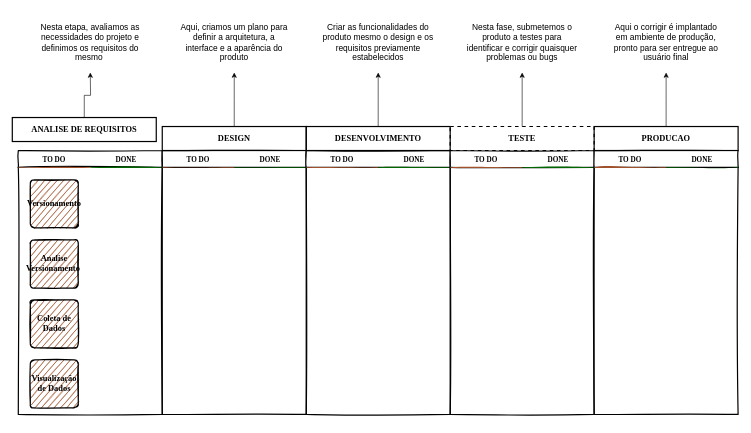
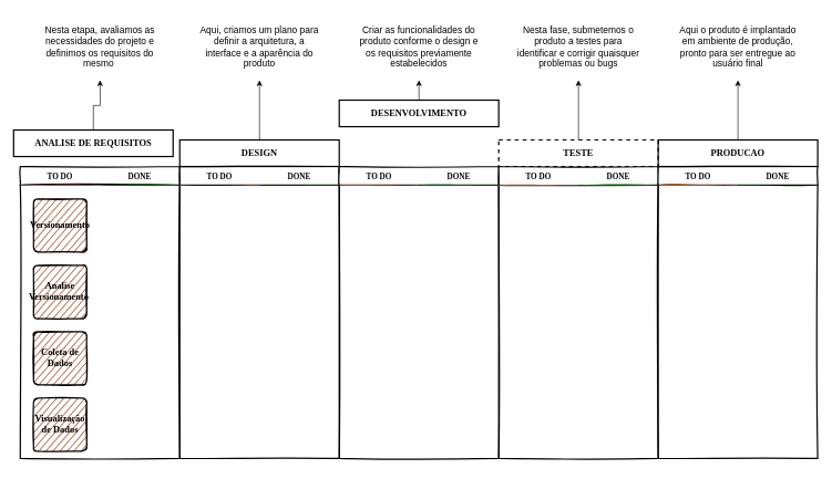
- <mxCell id="33" value="&lt;font style=&quot;font-size: 14px;&quot;&gt;Criar as funcionalidades do produto mesmo o design e os requisitos previamente estabelecidos&lt;/font&gt;" style="text;html=1;strokeColor=none;fillColor=none;align=center;verticalAlign=middle;whiteSpace=wrap;rounded=0;" vertex="1" parent="1"><mxGeometry x="535" y="20" width="190" height="100" as="geometry" /></mxCell>
+ <mxCell id="33" value="&lt;font style=&quot;font-size: 14px;&quot;&gt;Criar as funcionalidades do produto conforme o design e os requisitos previamente estabelecidos&lt;/font&gt;" style="text;html=1;strokeColor=none;fillColor=none;align=center;verticalAlign=middle;whiteSpace=wrap;rounded=0;" vertex="1" parent="1"><mxGeometry x="535" y="20" width="190" height="100" as="geometry" /></mxCell>
- <mxCell id="35" value="&lt;font style=&quot;font-size: 14px;&quot;&gt;Aqui o corrigir é implantado em ambiente de produção, pronto para ser entregue ao usuário final&lt;/font&gt;" style="text;html=1;strokeColor=none;fillColor=none;align=center;verticalAlign=middle;whiteSpace=wrap;rounded=0;" vertex="1" parent="1"><mxGeometry x="1015" y="20" width="190" height="100" as="geometry" /></mxCell>
+ <mxCell id="35" value="&lt;font style=&quot;font-size: 14px;&quot;&gt;Aqui o produto é implantado em ambiente de produção, pronto para ser entregue ao usuário final&lt;/font&gt;" style="text;html=1;strokeColor=none;fillColor=none;align=center;verticalAlign=middle;whiteSpace=wrap;rounded=0;" vertex="1" parent="1"><mxGeometry x="1015" y="20" width="190" height="100" as="geometry" /></mxCell>
- <mxCell id="20" value="&lt;b&gt;&lt;font style=&quot;font-size: 14px;&quot;&gt;DESENVOLVIMENTO&lt;/font&gt;&lt;/b&gt;" style="rounded=0;whiteSpace=wrap;html=1;fillColor=none;strokeWidth=2;fontFamily=Permanent Marker;" parent="1" vertex="1"><mxGeometry x="510" y="210" width="240" height="40" as="geometry" /></mxCell>
+ <mxCell id="20" value="&lt;b&gt;&lt;font style=&quot;font-size: 14px;&quot;&gt;DESENVOLVIMENTO&lt;/font&gt;&lt;/b&gt;" style="rounded=0;whiteSpace=wrap;html=1;fillColor=none;strokeWidth=2;fontFamily=Permanent Marker;" parent="1" vertex="1"><mxGeometry x="510" y="150" width="240" height="40" as="geometry" /></mxCell>
